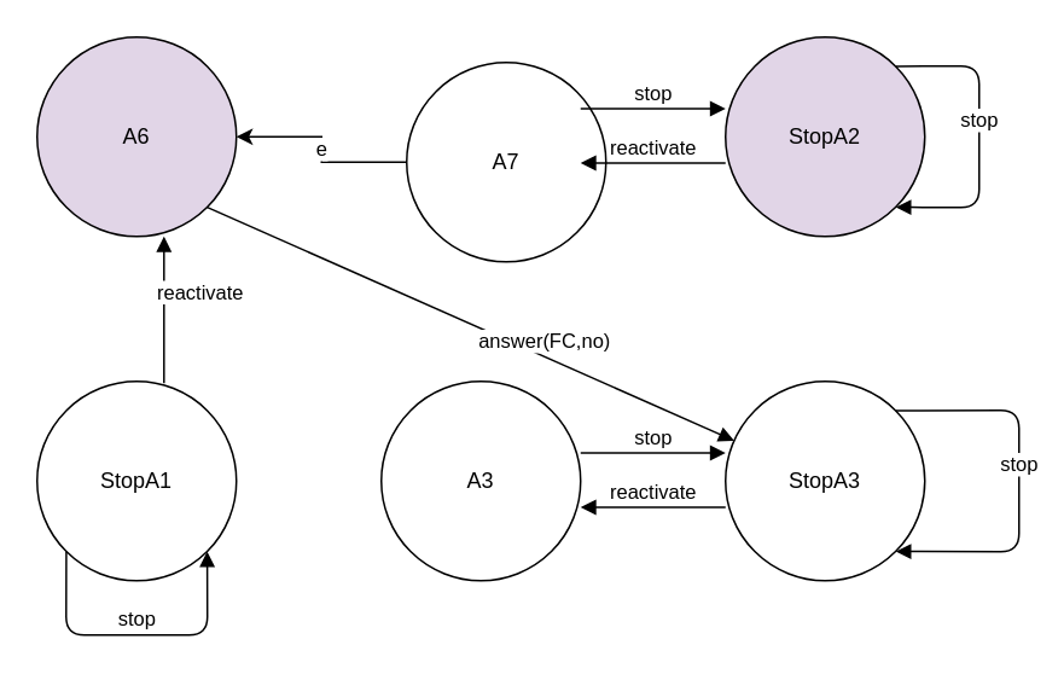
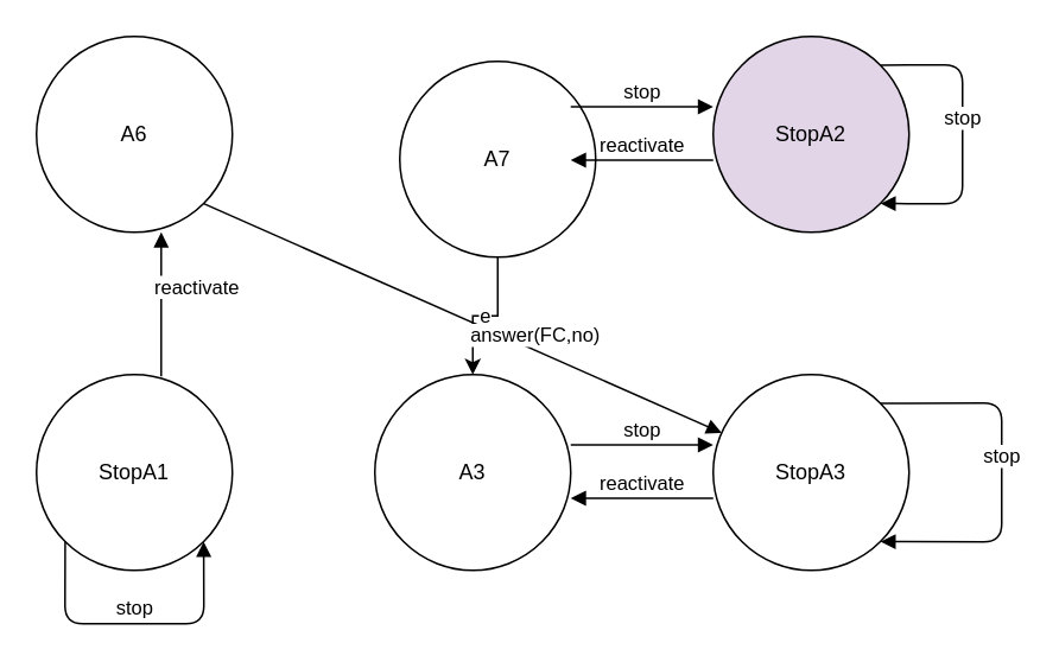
- <mxCell id="2" value="A6" style="ellipse;whiteSpace=wrap;html=1;fillColor=#e1d5e7;" vertex="1" parent="1"><mxGeometry x="20" y="20" width="110" height="110" as="geometry" /></mxCell>
+ <mxCell id="2" value="A6" style="ellipse;whiteSpace=wrap;html=1;" vertex="1" parent="1"><mxGeometry x="20" y="20" width="110" height="110" as="geometry" /></mxCell>
- <mxCell id="3" value="e" style="edgeStyle=orthogonalEdgeStyle;rounded=0;orthogonalLoop=1;jettySize=auto;html=1;" edge="1" parent="1" source="4" target="2"><mxGeometry relative="1" as="geometry" /></mxCell>
+ <mxCell id="3" value="e" style="edgeStyle=orthogonalEdgeStyle;rounded=0;orthogonalLoop=1;jettySize=auto;html=1;" edge="1" parent="1" source="4" target="5"><mxGeometry relative="1" as="geometry" /></mxCell>
